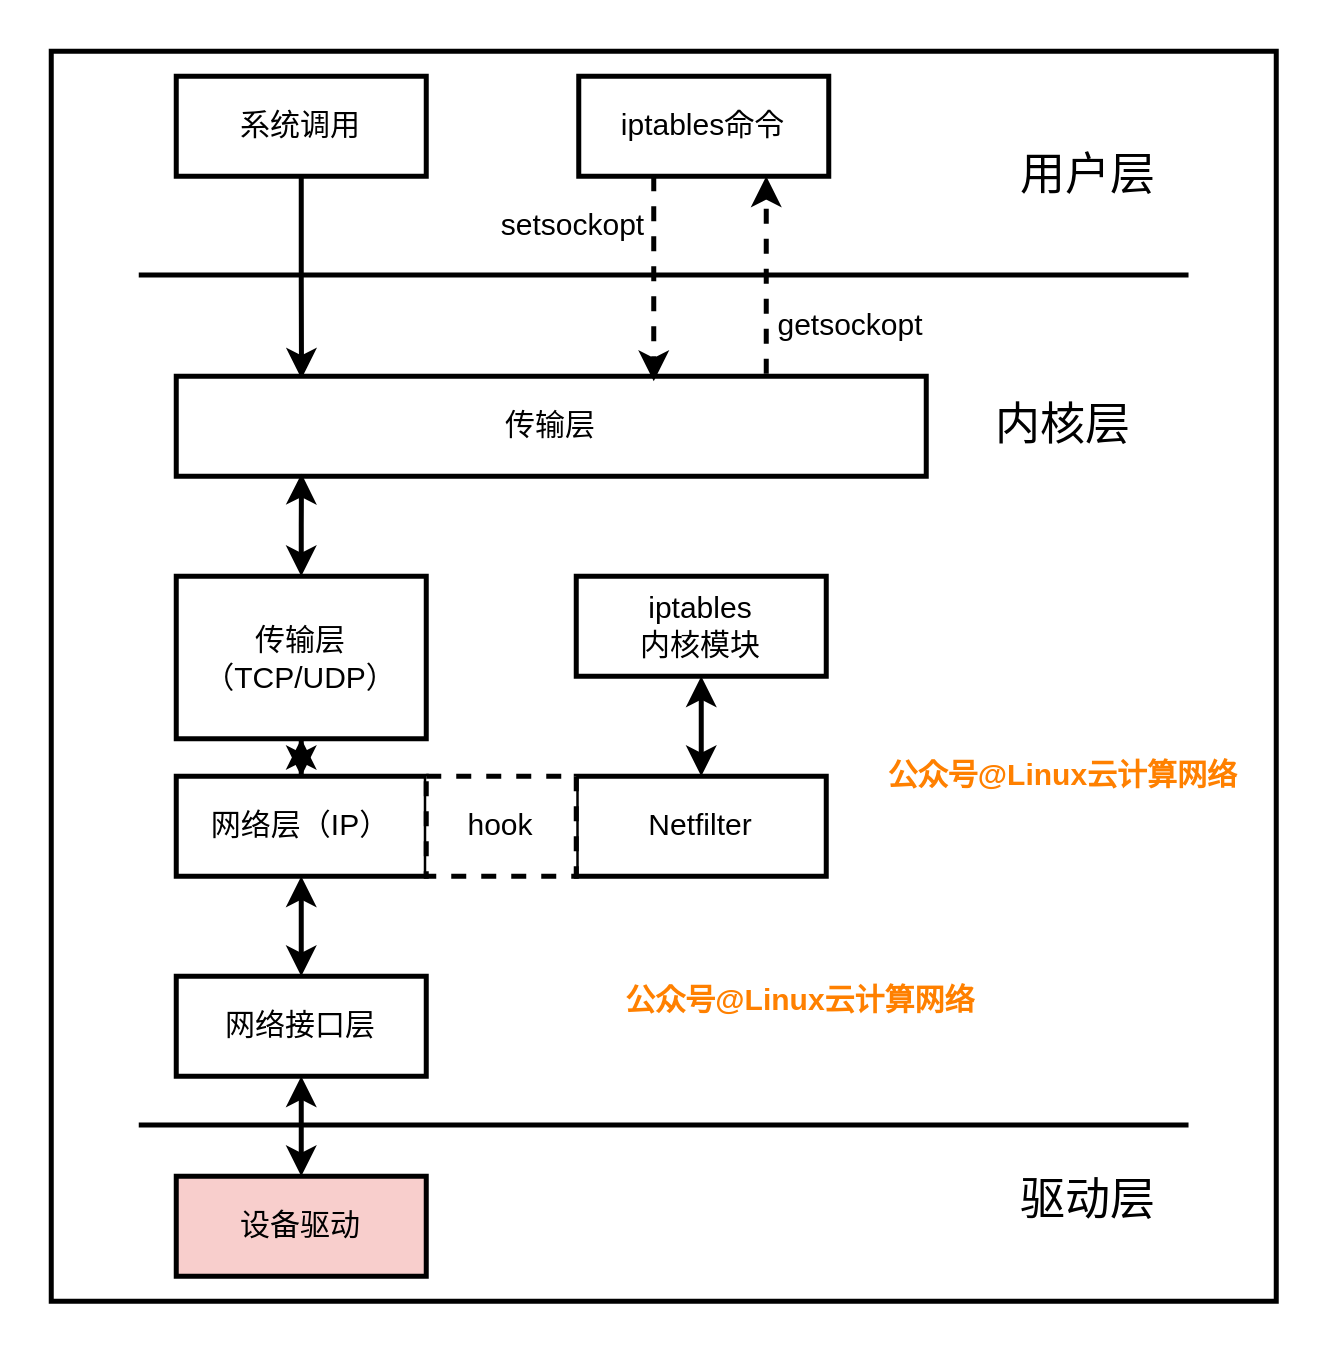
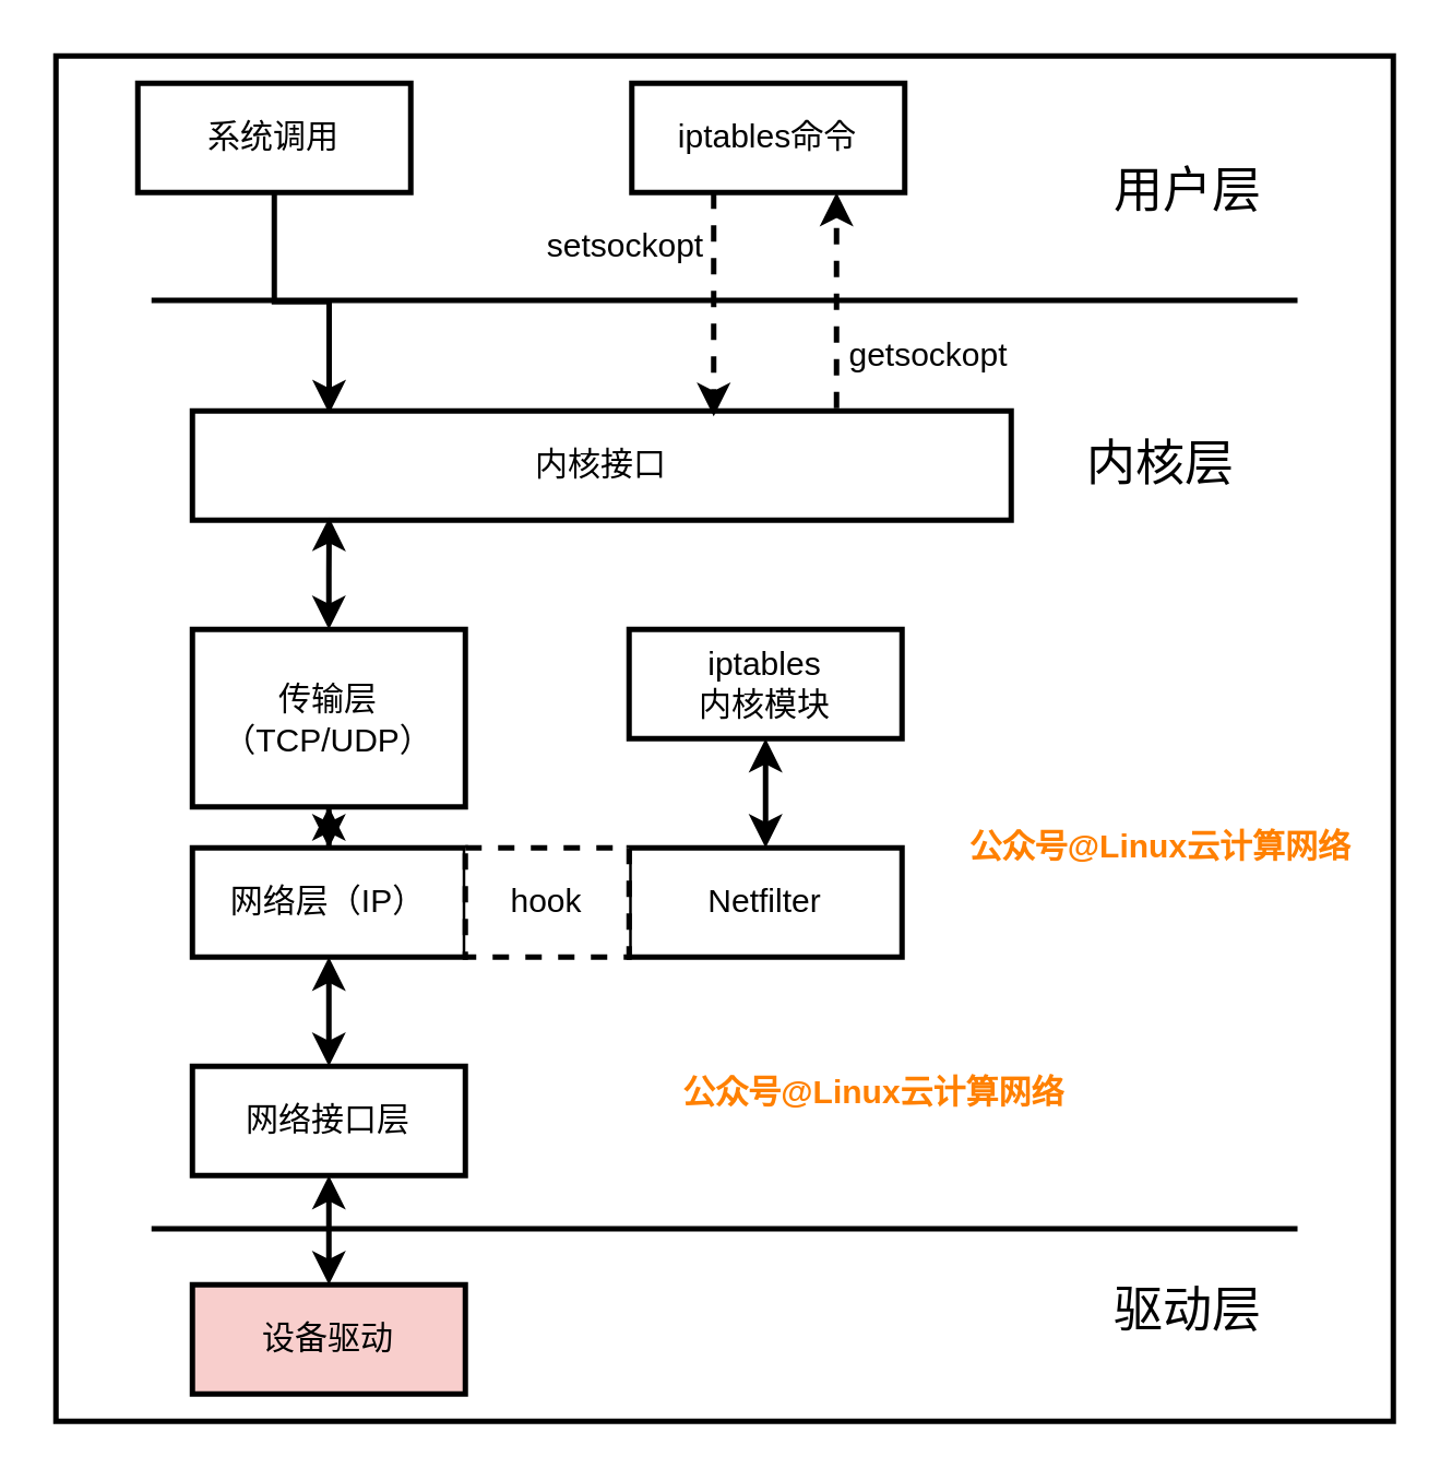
- <mxCell id="4" value="系统调用" style="rounded=0;whiteSpace=wrap;html=1;strokeWidth=2;" vertex="1" parent="1"><mxGeometry x="70" y="30" width="100" height="40" as="geometry" /></mxCell>
+ <mxCell id="4" value="系统调用" style="rounded=0;whiteSpace=wrap;html=1;strokeWidth=2;" vertex="1" parent="1"><mxGeometry x="50" y="30" width="100" height="40" as="geometry" /></mxCell>
- <mxCell id="6" value="传输层" style="rounded=0;whiteSpace=wrap;html=1;strokeWidth=2;" vertex="1" parent="1"><mxGeometry x="70" y="150" width="300" height="40" as="geometry" /></mxCell>
+ <mxCell id="6" value="内核接口" style="rounded=0;whiteSpace=wrap;html=1;strokeWidth=2;" vertex="1" parent="1"><mxGeometry x="70" y="150" width="300" height="40" as="geometry" /></mxCell>
